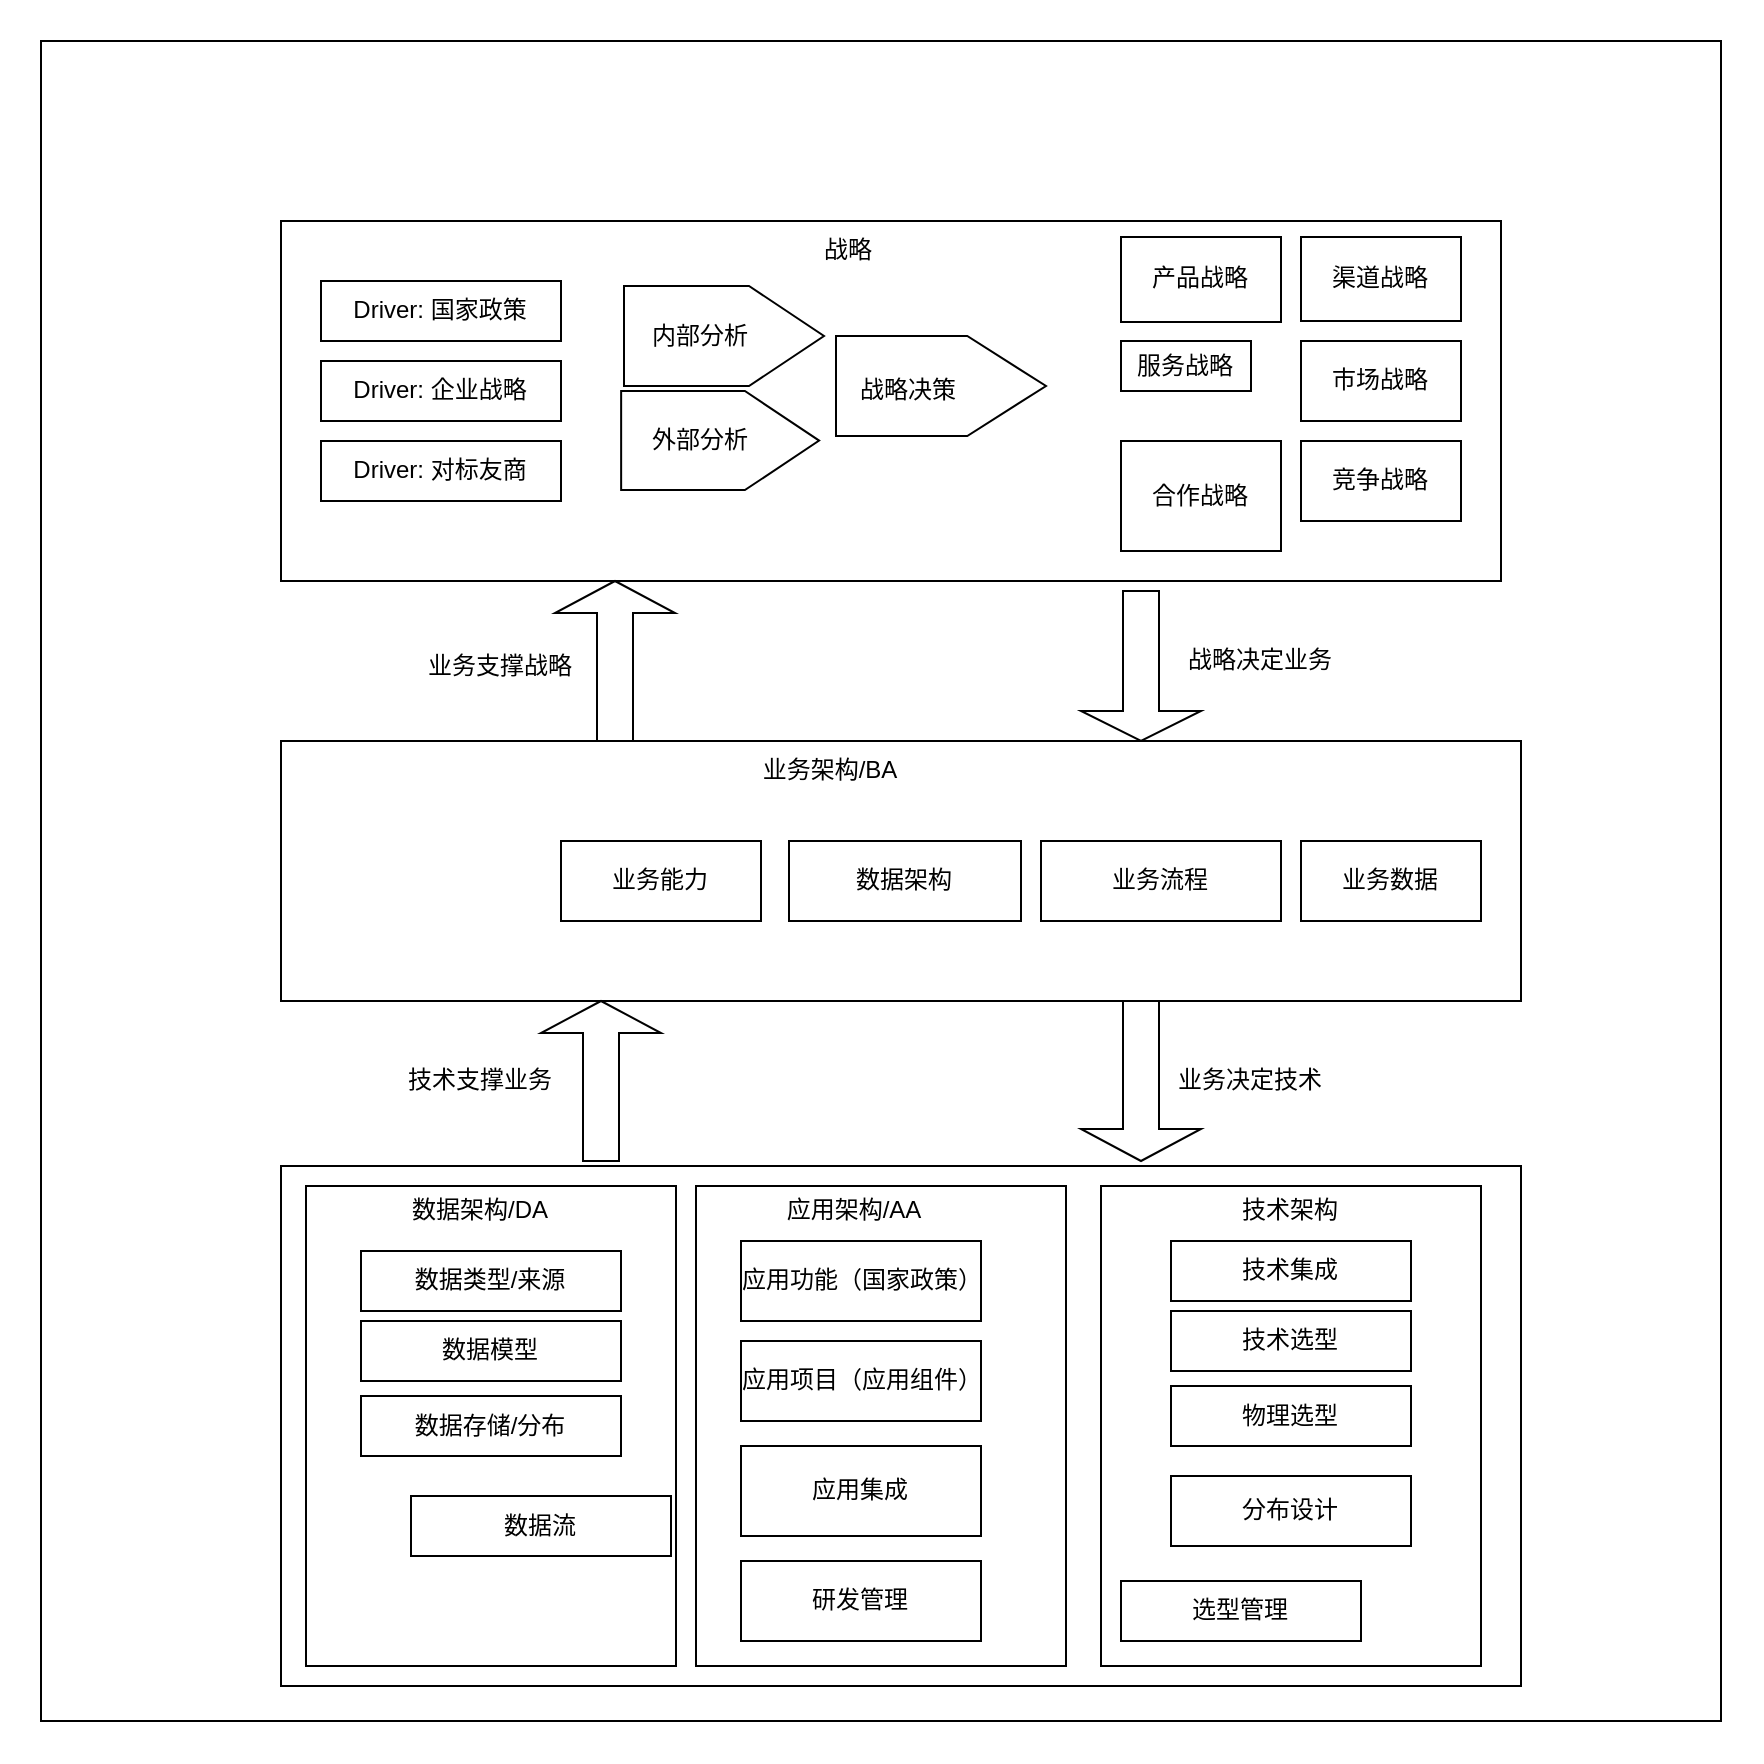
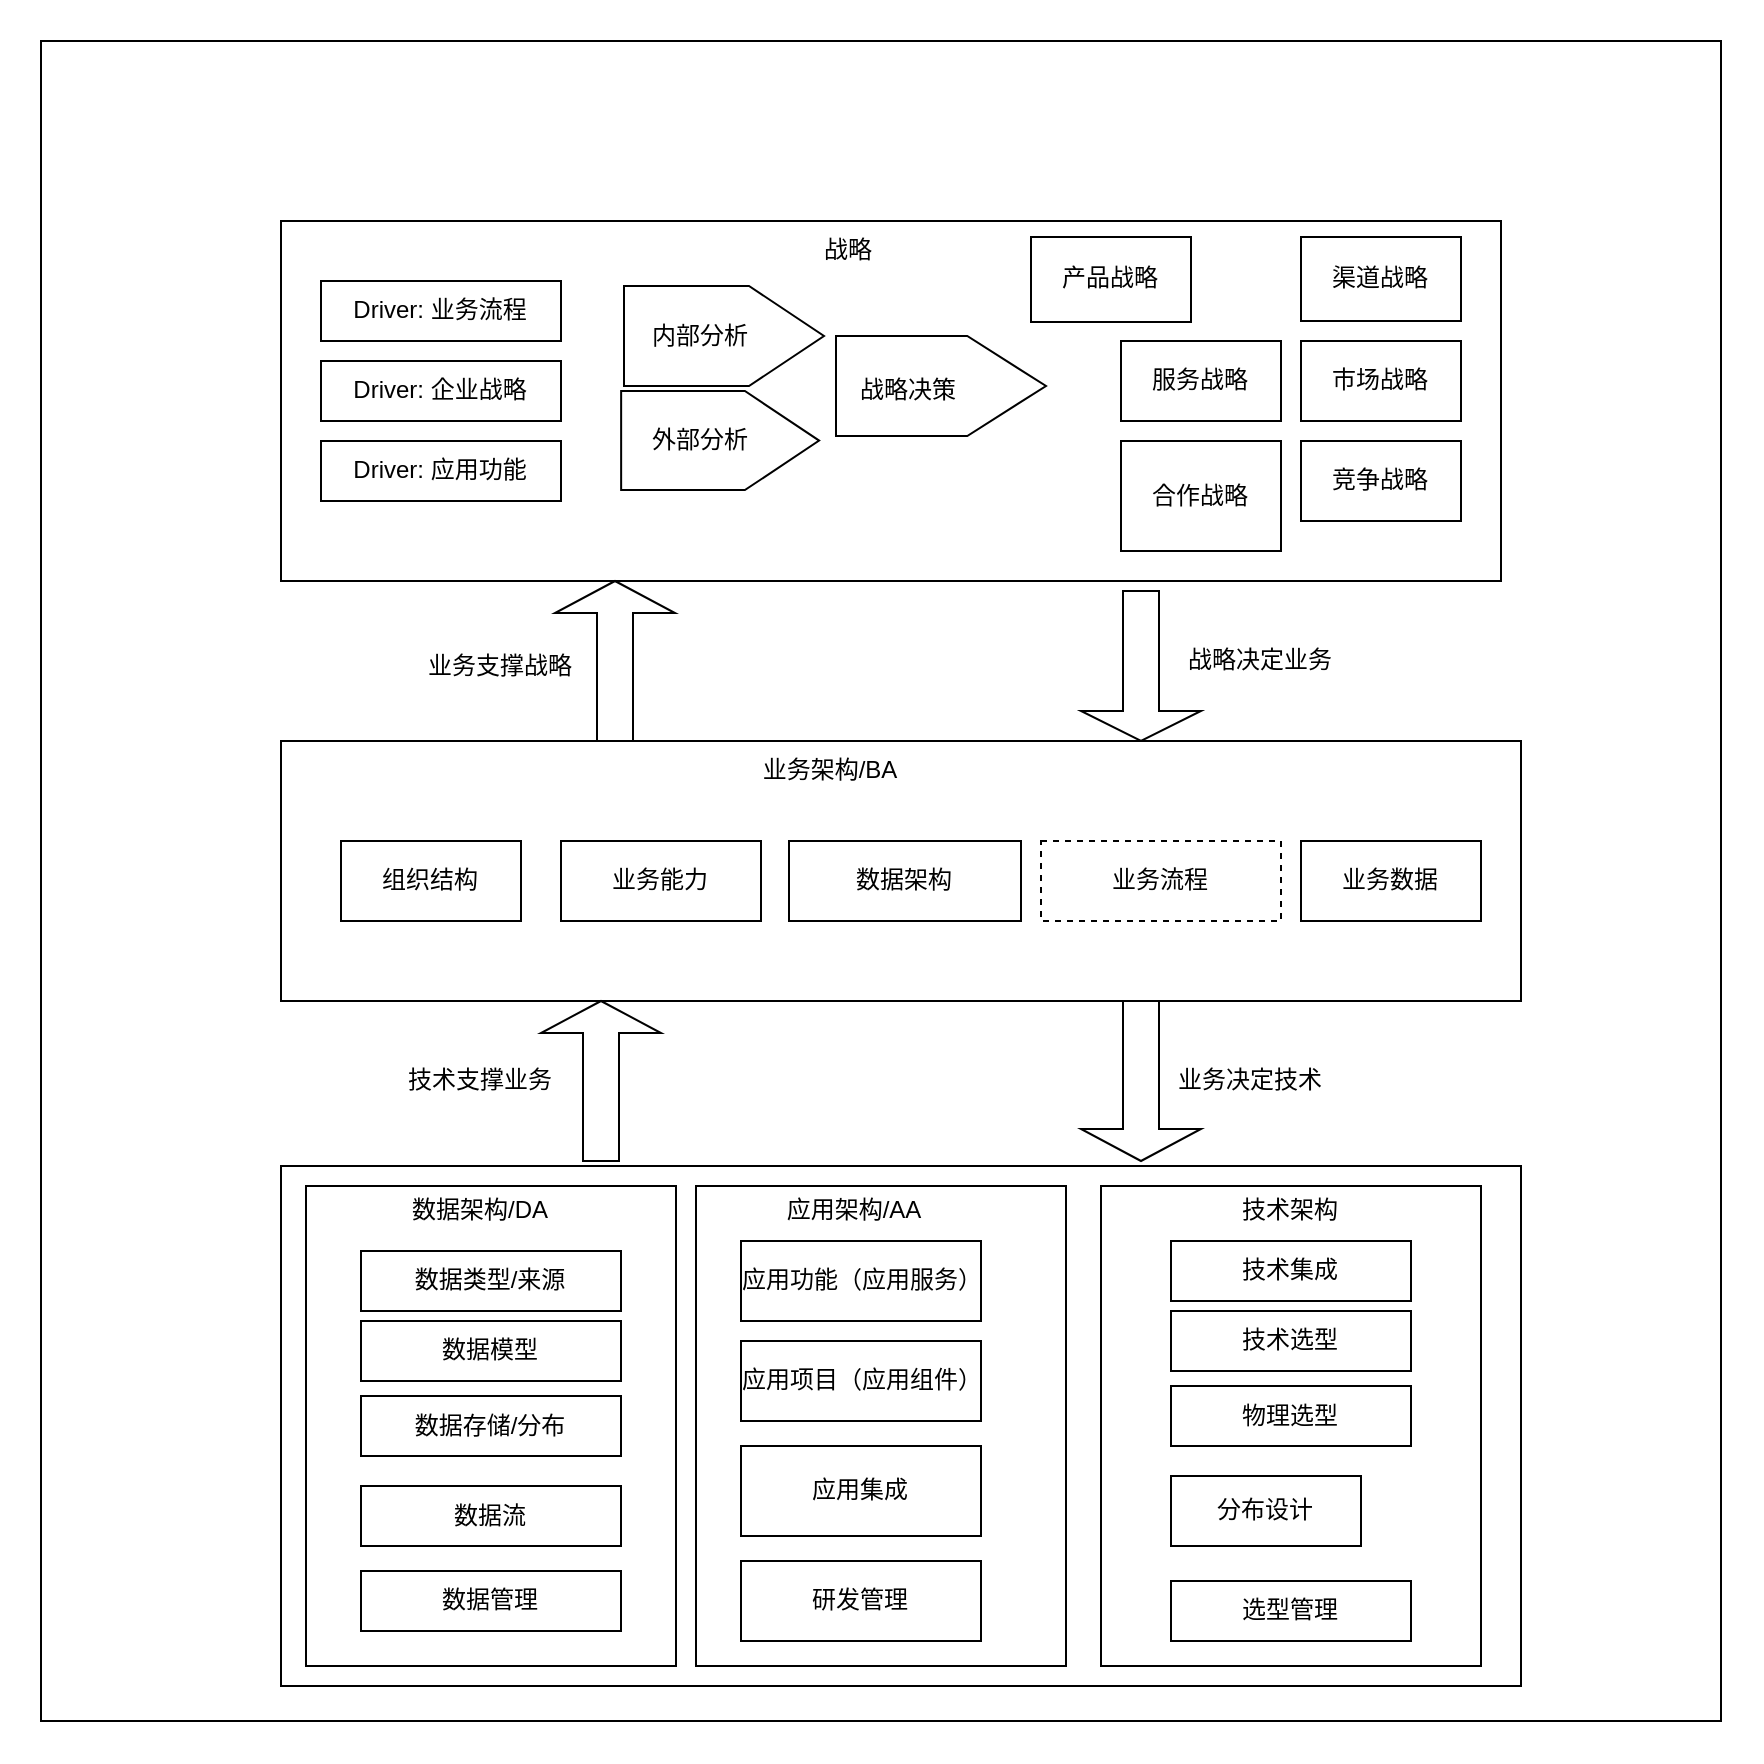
- <mxCell id="16" value="产品战略" style="rounded=0;whiteSpace=wrap;html=1;" vertex="1" parent="1"><mxGeometry x="560" y="118" width="80" height="42.5" as="geometry" /></mxCell>
+ <mxCell id="16" value="产品战略" style="rounded=0;whiteSpace=wrap;html=1;" vertex="1" parent="1"><mxGeometry x="515" y="118" width="80" height="42.5" as="geometry" /></mxCell>
- <mxCell id="7" value="Driver: 国家政策" style="rounded=0;whiteSpace=wrap;html=1;" vertex="1" parent="1"><mxGeometry x="160" y="140" width="120" height="30" as="geometry" /></mxCell>
+ <mxCell id="7" value="Driver: 业务流程" style="rounded=0;whiteSpace=wrap;html=1;" vertex="1" parent="1"><mxGeometry x="160" y="140" width="120" height="30" as="geometry" /></mxCell>
- <mxCell id="18" value="服务战略" style="rounded=0;whiteSpace=wrap;html=1;" vertex="1" parent="1"><mxGeometry x="560" y="170" width="65" height="25" as="geometry" /></mxCell>
+ <mxCell id="18" value="服务战略" style="rounded=0;whiteSpace=wrap;html=1;" vertex="1" parent="1"><mxGeometry x="560" y="170" width="80" height="40" as="geometry" /></mxCell>
- <mxCell id="9" value="Driver: 对标友商" style="rounded=0;whiteSpace=wrap;html=1;" vertex="1" parent="1"><mxGeometry x="160" y="220" width="120" height="30" as="geometry" /></mxCell>
+ <mxCell id="9" value="Driver: 应用功能" style="rounded=0;whiteSpace=wrap;html=1;" vertex="1" parent="1"><mxGeometry x="160" y="220" width="120" height="30" as="geometry" /></mxCell>
+ <mxCell id="24" value="组织结构" style="rounded=0;whiteSpace=wrap;html=1;" vertex="1" parent="1"><mxGeometry x="170" y="420" width="90" height="40" as="geometry" /></mxCell>
- <mxCell id="27" value="业务流程" style="rounded=0;whiteSpace=wrap;html=1;" vertex="1" parent="1"><mxGeometry x="520" y="420" width="120" height="40" as="geometry" /></mxCell>
+ <mxCell id="27" value="业务流程" style="rounded=0;whiteSpace=wrap;html=1;dashed=1;" vertex="1" parent="1"><mxGeometry x="520" y="420" width="120" height="40" as="geometry" /></mxCell>
- <mxCell id="39" value="应用功能（国家政策）" style="rounded=0;whiteSpace=wrap;html=1;" vertex="1" parent="1"><mxGeometry x="370" y="620" width="120" height="40" as="geometry" /></mxCell>
+ <mxCell id="39" value="应用功能（应用服务）" style="rounded=0;whiteSpace=wrap;html=1;" vertex="1" parent="1"><mxGeometry x="370" y="620" width="120" height="40" as="geometry" /></mxCell>
- <mxCell id="46" value="分布设计" style="rounded=0;whiteSpace=wrap;html=1;" vertex="1" parent="1"><mxGeometry x="585" y="737.5" width="120" height="35" as="geometry" /></mxCell>
+ <mxCell id="46" value="分布设计" style="rounded=0;whiteSpace=wrap;html=1;" vertex="1" parent="1"><mxGeometry x="585" y="737.5" width="95" height="35" as="geometry" /></mxCell>
- <mxCell id="35" value="数据流" style="rounded=0;whiteSpace=wrap;html=1;" vertex="1" parent="1"><mxGeometry x="205" y="747.5" width="130" height="30" as="geometry" /></mxCell>
+ <mxCell id="35" value="数据流" style="rounded=0;whiteSpace=wrap;html=1;" vertex="1" parent="1"><mxGeometry x="180" y="742.5" width="130" height="30" as="geometry" /></mxCell>
+ <mxCell id="37" value="数据管理" style="rounded=0;whiteSpace=wrap;html=1;" vertex="1" parent="1"><mxGeometry x="180" y="785" width="130" height="30" as="geometry" /></mxCell>
- <mxCell id="48" value="选型管理" style="rounded=0;whiteSpace=wrap;html=1;" vertex="1" parent="1"><mxGeometry x="560" y="790" width="120" height="30" as="geometry" /></mxCell>
+ <mxCell id="48" value="选型管理" style="rounded=0;whiteSpace=wrap;html=1;" vertex="1" parent="1"><mxGeometry x="585" y="790" width="120" height="30" as="geometry" /></mxCell>
